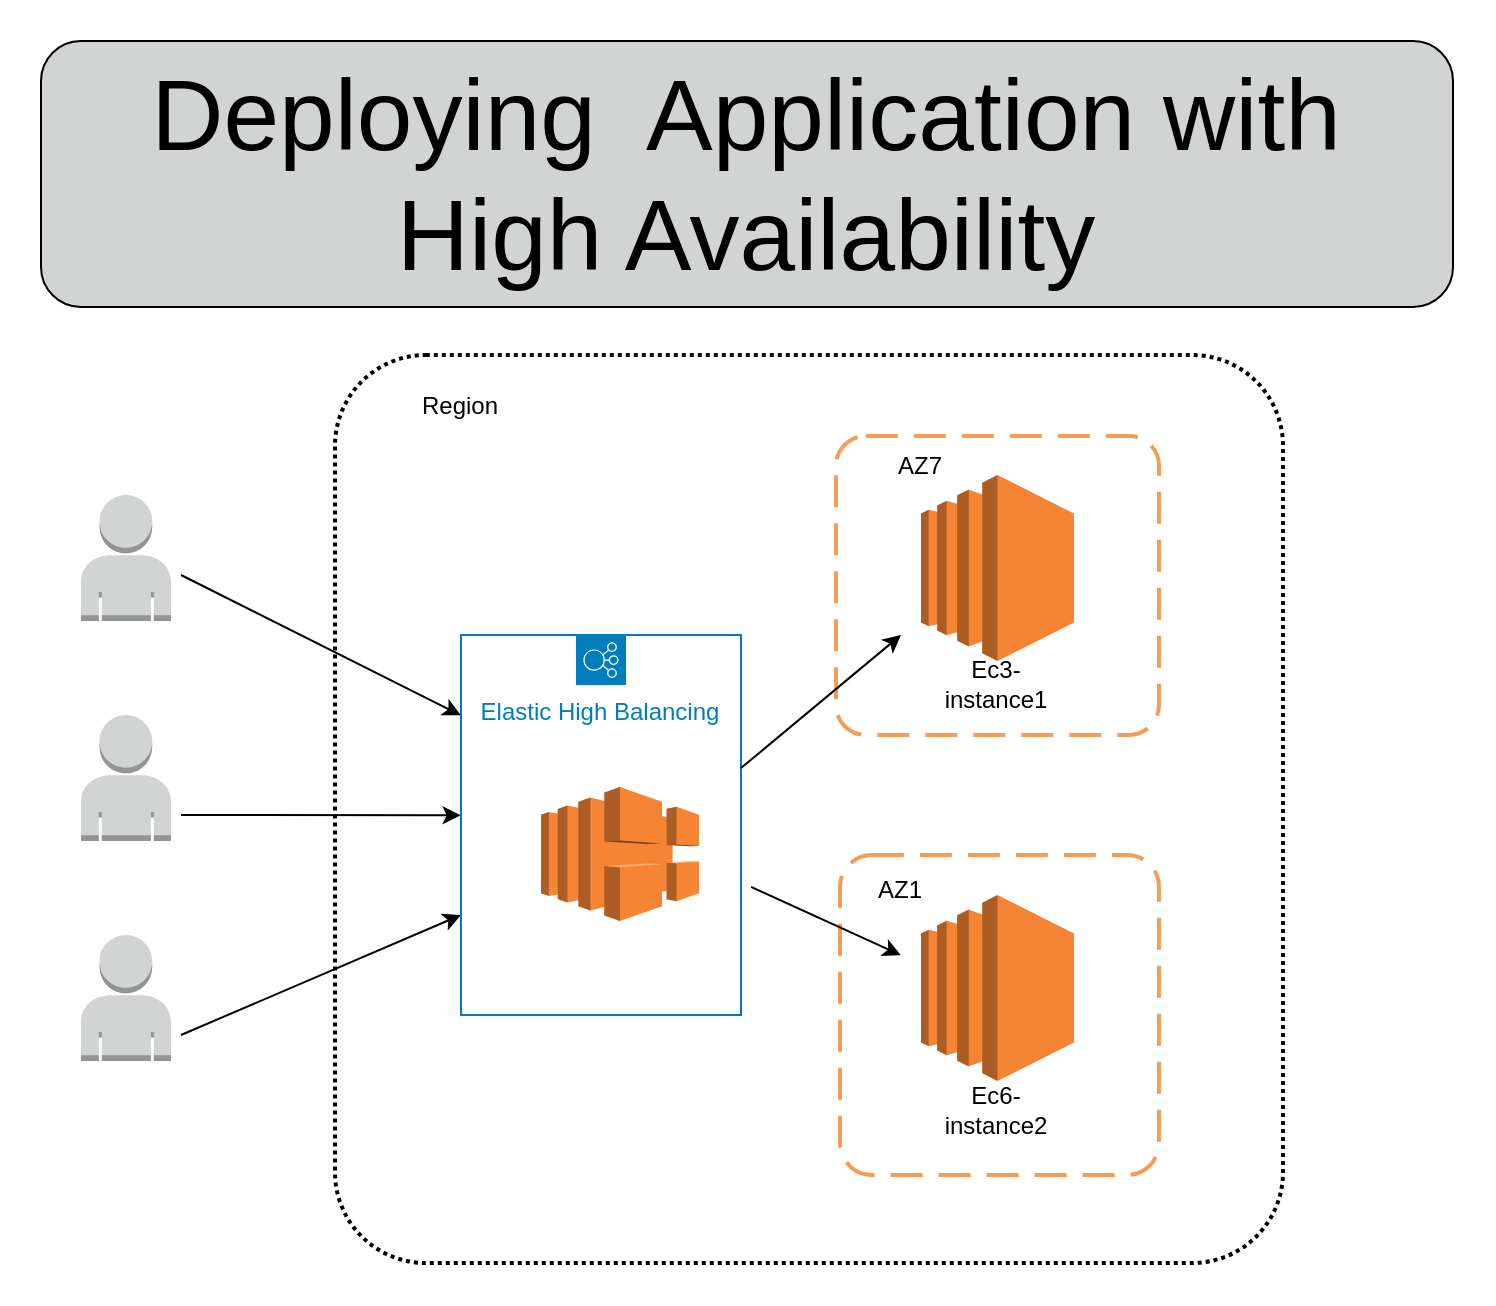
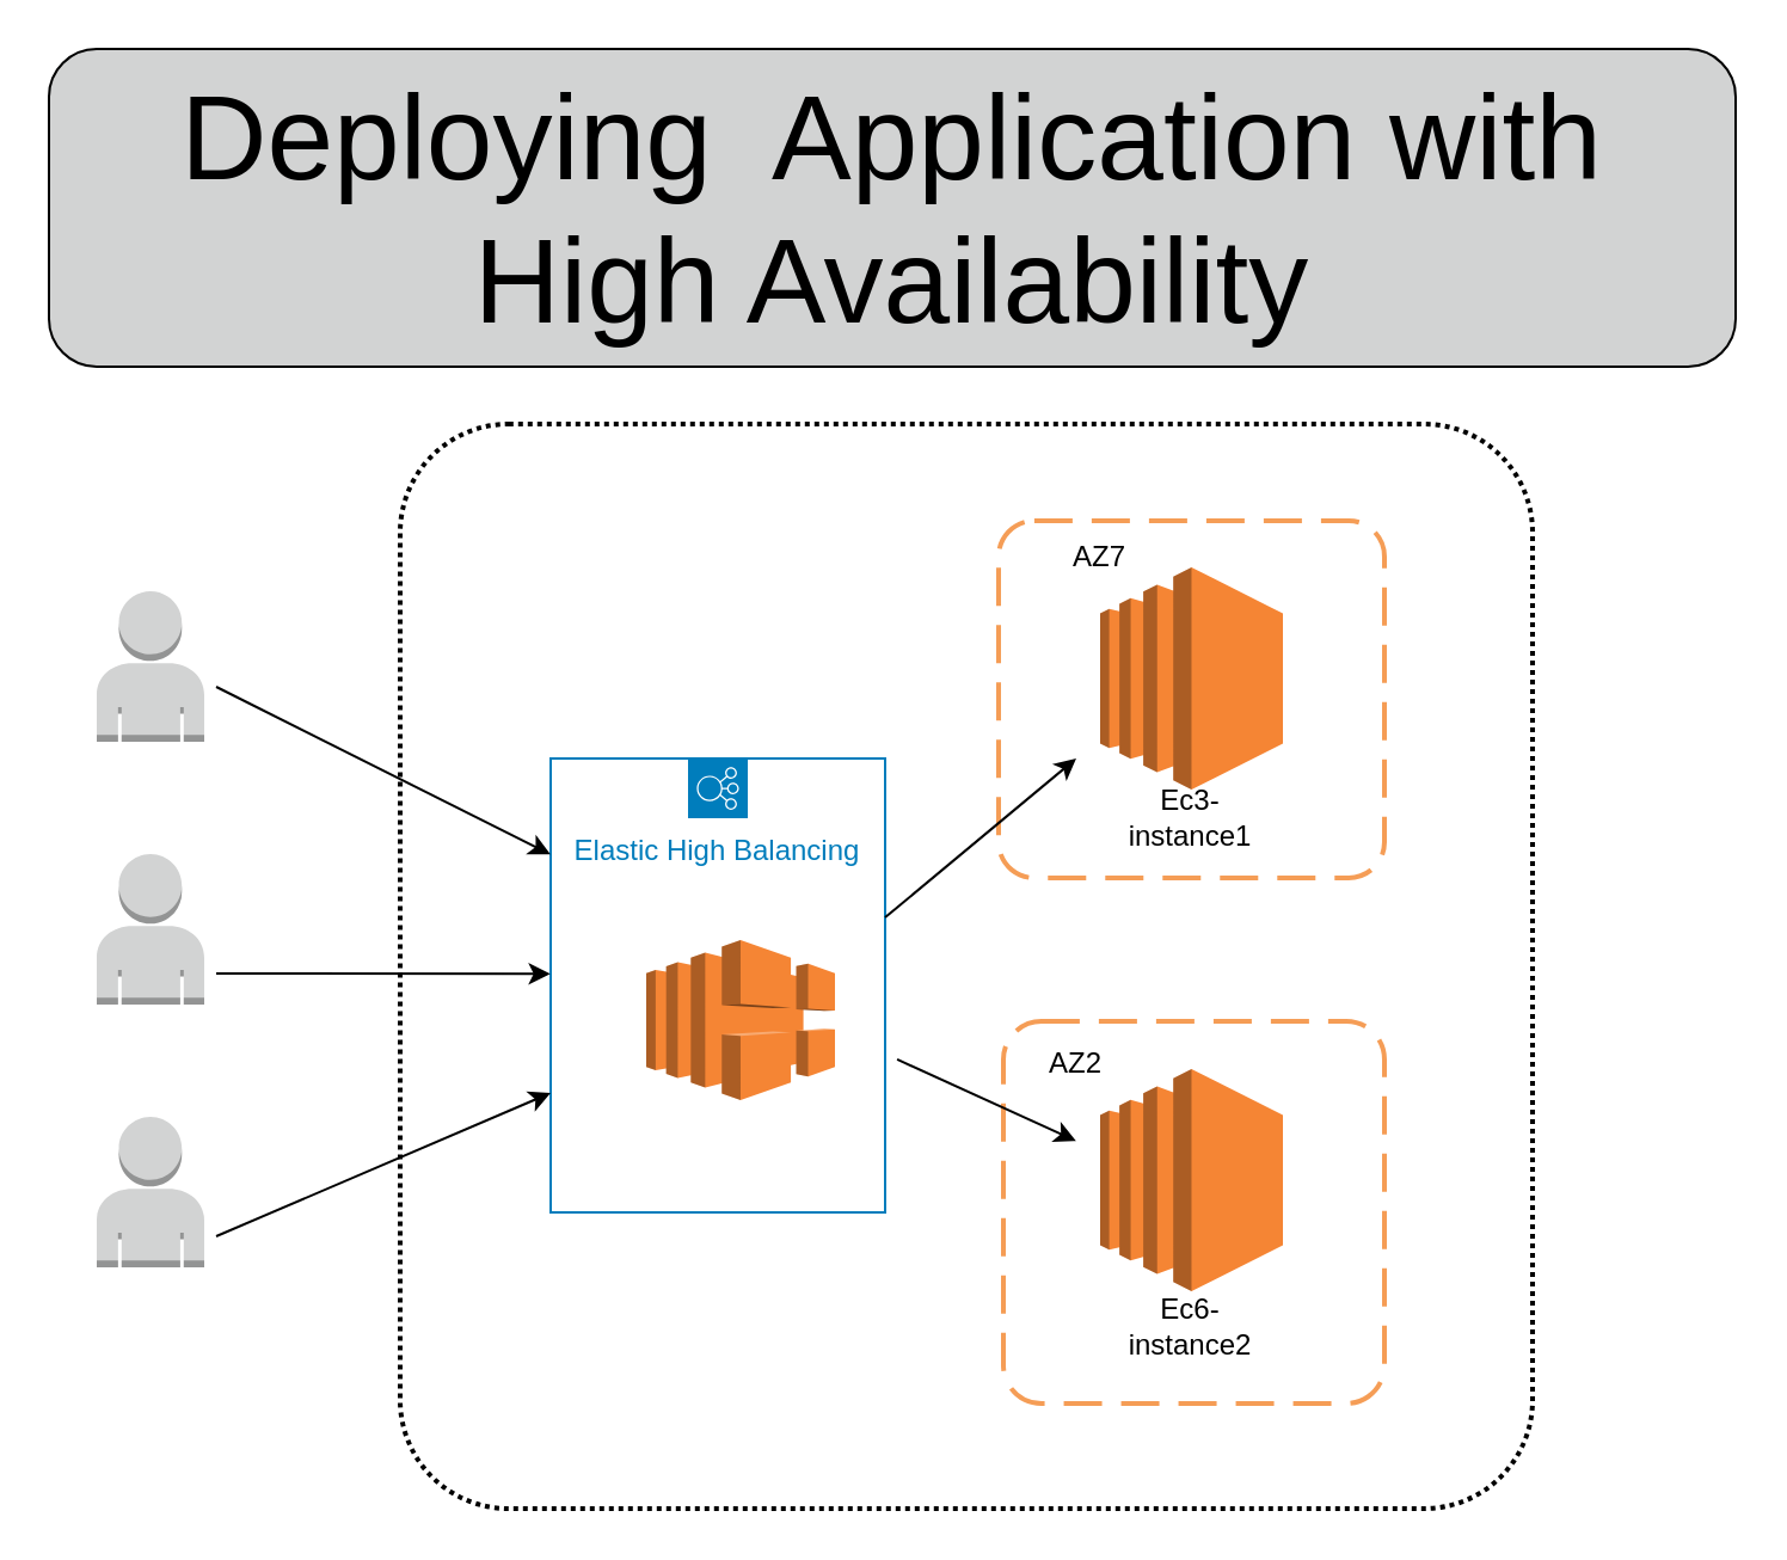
- <mxCell id="20" value="Region" style="text;html=1;strokeColor=none;fillColor=none;align=center;verticalAlign=middle;whiteSpace=wrap;rounded=0;" parent="1" vertex="1"><mxGeometry x="200" y="187.5" width="60" height="30" as="geometry" /></mxCell>
- <mxCell id="19" value="AZ1" style="text;html=1;strokeColor=none;fillColor=none;align=center;verticalAlign=middle;whiteSpace=wrap;rounded=0;" parent="1" vertex="1"><mxGeometry x="429.75" y="430" width="40.25" height="30" as="geometry" /></mxCell>
+ <mxCell id="19" value="AZ2" style="text;html=1;strokeColor=none;fillColor=none;align=center;verticalAlign=middle;whiteSpace=wrap;rounded=0;" parent="1" vertex="1"><mxGeometry x="429.75" y="430" width="40.25" height="30" as="geometry" /></mxCell>
